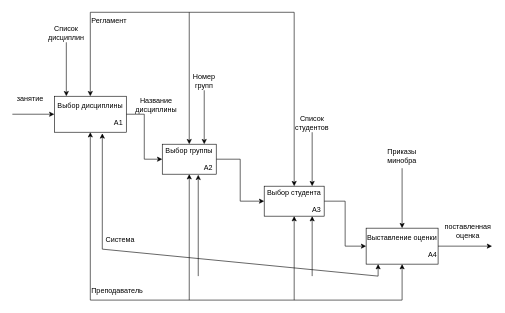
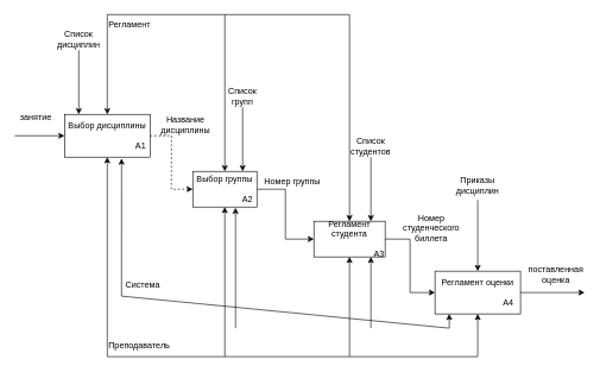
- <mxCell id="39" value="Номер групп" style="text;html=1;align=center;verticalAlign=middle;whiteSpace=wrap;rounded=0;" vertex="1" parent="1"><mxGeometry x="310" y="120" width="60" height="30" as="geometry" /></mxCell>
+ <mxCell id="39" value="Список групп" style="text;html=1;align=center;verticalAlign=middle;whiteSpace=wrap;rounded=0;" vertex="1" parent="1"><mxGeometry x="310" y="120" width="60" height="30" as="geometry" /></mxCell>
- <mxCell id="4" style="edgeStyle=orthogonalEdgeStyle;rounded=0;orthogonalLoop=1;jettySize=auto;html=1;entryX=0;entryY=0.5;entryDx=0;entryDy=0;" edge="1" parent="1" source="5" target="3"><mxGeometry relative="1" as="geometry" /></mxCell>
+ <mxCell id="4" style="edgeStyle=orthogonalEdgeStyle;rounded=0;orthogonalLoop=1;jettySize=auto;html=1;entryX=0;entryY=0.5;entryDx=0;entryDy=0;dashed=1;" edge="1" parent="1" source="5" target="3"><mxGeometry relative="1" as="geometry" /></mxCell>
+ <mxCell id="25" value="Номер группы" style="text;html=1;align=center;verticalAlign=middle;whiteSpace=wrap;rounded=0;" vertex="1" parent="1"><mxGeometry x="360" y="240" width="100" height="30" as="geometry" /></mxCell>
- <mxCell id="23" value="Приказы минобра" style="text;html=1;align=center;verticalAlign=middle;whiteSpace=wrap;rounded=0;" vertex="1" parent="1"><mxGeometry x="625" y="240" width="90" height="40" as="geometry" /></mxCell>
+ <mxCell id="23" value="Приказы дисциплин" style="text;html=1;align=center;verticalAlign=middle;whiteSpace=wrap;rounded=0;" vertex="1" parent="1"><mxGeometry x="625" y="240" width="90" height="40" as="geometry" /></mxCell>
+ <mxCell id="26" value="Номер студенческого биллета" style="text;html=1;align=center;verticalAlign=middle;whiteSpace=wrap;rounded=0;" vertex="1" parent="1"><mxGeometry x="550" y="300" width="110" height="40" as="geometry" /></mxCell>
- <mxCell id="7" value="Выбор студента&lt;br style=&quot;border-color: var(--border-color);&quot;&gt;&lt;br style=&quot;border-color: var(--border-color);&quot;&gt;&lt;div style=&quot;border-color: var(--border-color); text-align: right;&quot;&gt;&lt;span style=&quot;white-space: pre;&quot;&gt;&amp;nbsp;&amp;nbsp;&amp;nbsp;&amp;nbsp;&lt;/span&gt;&lt;span style=&quot;border-color: var(--border-color); background-color: initial;&quot;&gt;&lt;span style=&quot;white-space: pre;&quot;&gt;&amp;nbsp;&amp;nbsp;&amp;nbsp;&amp;nbsp;&lt;/span&gt;&lt;/span&gt;&lt;span style=&quot;border-color: var(--border-color); background-color: initial;&quot;&gt;A3&lt;/span&gt;&lt;/div&gt;" style="rounded=0;whiteSpace=wrap;html=1;" vertex="1" parent="1"><mxGeometry x="440" y="310" width="100" height="50" as="geometry" /></mxCell>
+ <mxCell id="7" value="Регламент студента&lt;br style=&quot;border-color: var(--border-color);&quot;&gt;&lt;br style=&quot;border-color: var(--border-color);&quot;&gt;&lt;div style=&quot;border-color: var(--border-color); text-align: right;&quot;&gt;&lt;span style=&quot;white-space: pre;&quot;&gt;&amp;nbsp;&amp;nbsp;&amp;nbsp;&amp;nbsp;&lt;/span&gt;&lt;span style=&quot;border-color: var(--border-color); background-color: initial;&quot;&gt;&lt;span style=&quot;white-space: pre;&quot;&gt;&amp;nbsp;&amp;nbsp;&amp;nbsp;&amp;nbsp;&lt;/span&gt;&lt;/span&gt;&lt;span style=&quot;border-color: var(--border-color); background-color: initial;&quot;&gt;A3&lt;/span&gt;&lt;/div&gt;" style="rounded=0;whiteSpace=wrap;html=1;" vertex="1" parent="1"><mxGeometry x="440" y="310" width="100" height="50" as="geometry" /></mxCell>
- <mxCell id="8" value="Выставление оценки&lt;br style=&quot;border-color: var(--border-color);&quot;&gt;&lt;br style=&quot;border-color: var(--border-color);&quot;&gt;&lt;div style=&quot;border-color: var(--border-color); text-align: right;&quot;&gt;&lt;span style=&quot;white-space: pre;&quot;&gt;&amp;nbsp;&amp;nbsp;&amp;nbsp;&amp;nbsp;&lt;/span&gt;&lt;span style=&quot;border-color: var(--border-color); background-color: initial;&quot;&gt;&lt;span style=&quot;white-space: pre;&quot;&gt;&amp;nbsp;&amp;nbsp;&amp;nbsp;&amp;nbsp;&lt;/span&gt;&lt;/span&gt;&lt;span style=&quot;border-color: var(--border-color); background-color: initial;&quot;&gt;A4&lt;/span&gt;&lt;/div&gt;" style="rounded=0;whiteSpace=wrap;html=1;" vertex="1" parent="1"><mxGeometry x="610" y="380" width="120" height="60" as="geometry" /></mxCell>
+ <mxCell id="8" value="Регламент оценки&lt;br style=&quot;border-color: var(--border-color);&quot;&gt;&lt;br style=&quot;border-color: var(--border-color);&quot;&gt;&lt;div style=&quot;border-color: var(--border-color); text-align: right;&quot;&gt;&lt;span style=&quot;white-space: pre;&quot;&gt;&amp;nbsp;&amp;nbsp;&amp;nbsp;&amp;nbsp;&lt;/span&gt;&lt;span style=&quot;border-color: var(--border-color); background-color: initial;&quot;&gt;&lt;span style=&quot;white-space: pre;&quot;&gt;&amp;nbsp;&amp;nbsp;&amp;nbsp;&amp;nbsp;&lt;/span&gt;&lt;/span&gt;&lt;span style=&quot;border-color: var(--border-color); background-color: initial;&quot;&gt;A4&lt;/span&gt;&lt;/div&gt;" style="rounded=0;whiteSpace=wrap;html=1;" vertex="1" parent="1"><mxGeometry x="610" y="380" width="120" height="60" as="geometry" /></mxCell>
